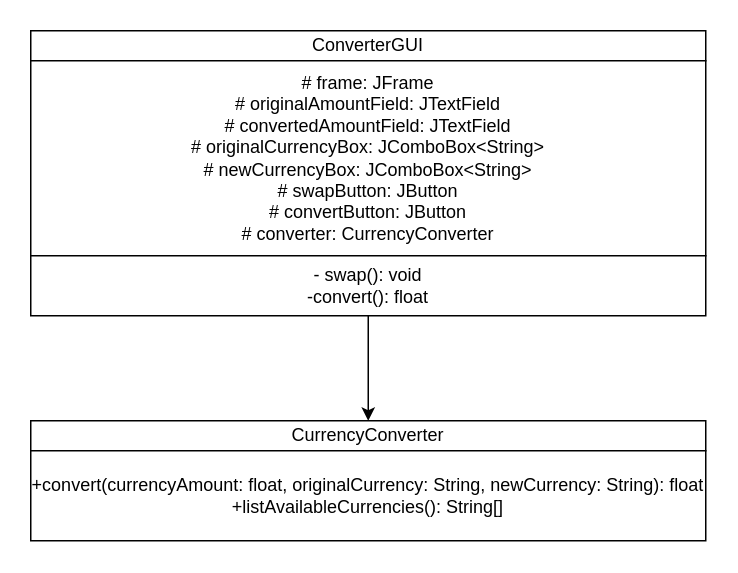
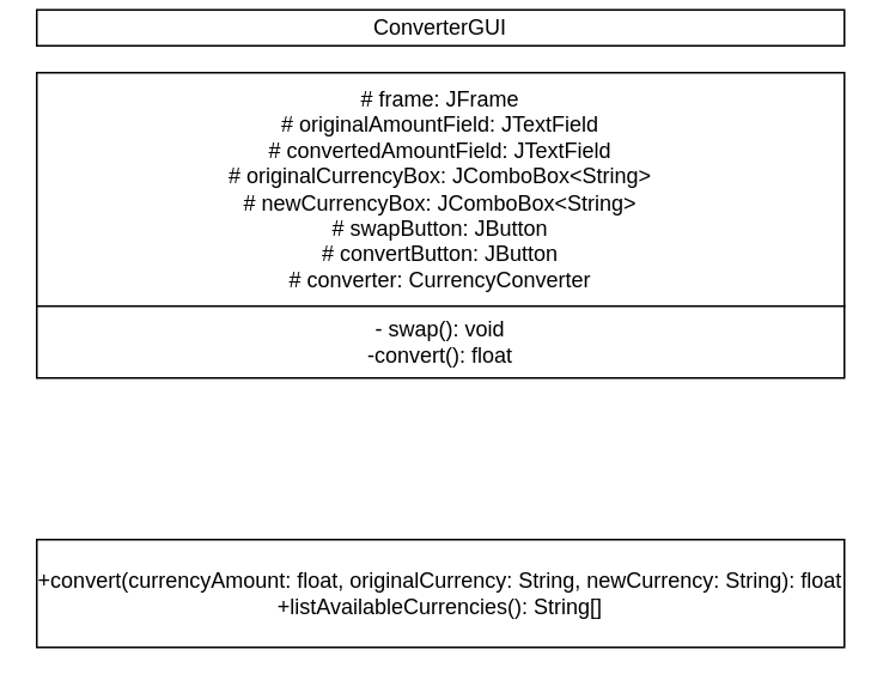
- <mxCell id="4" value="ConverterGUI" style="rounded=0;whiteSpace=wrap;html=1;" vertex="1" parent="1"><mxGeometry x="20" y="20" width="450" height="20" as="geometry" /></mxCell>
+ <mxCell id="4" value="ConverterGUI" style="rounded=0;whiteSpace=wrap;html=1;" vertex="1" parent="1"><mxGeometry x="20" y="5" width="450" height="20" as="geometry" /></mxCell>
- <mxCell id="6" value="" style="edgeStyle=orthogonalEdgeStyle;rounded=0;orthogonalLoop=1;jettySize=auto;html=1;" edge="1" parent="1" source="7" target="2"><mxGeometry relative="1" as="geometry" /></mxCell>
- <mxCell id="2" value="CurrencyConverter" style="rounded=0;whiteSpace=wrap;html=1;" vertex="1" parent="1"><mxGeometry x="20" y="280" width="450" height="20" as="geometry" /></mxCell>
